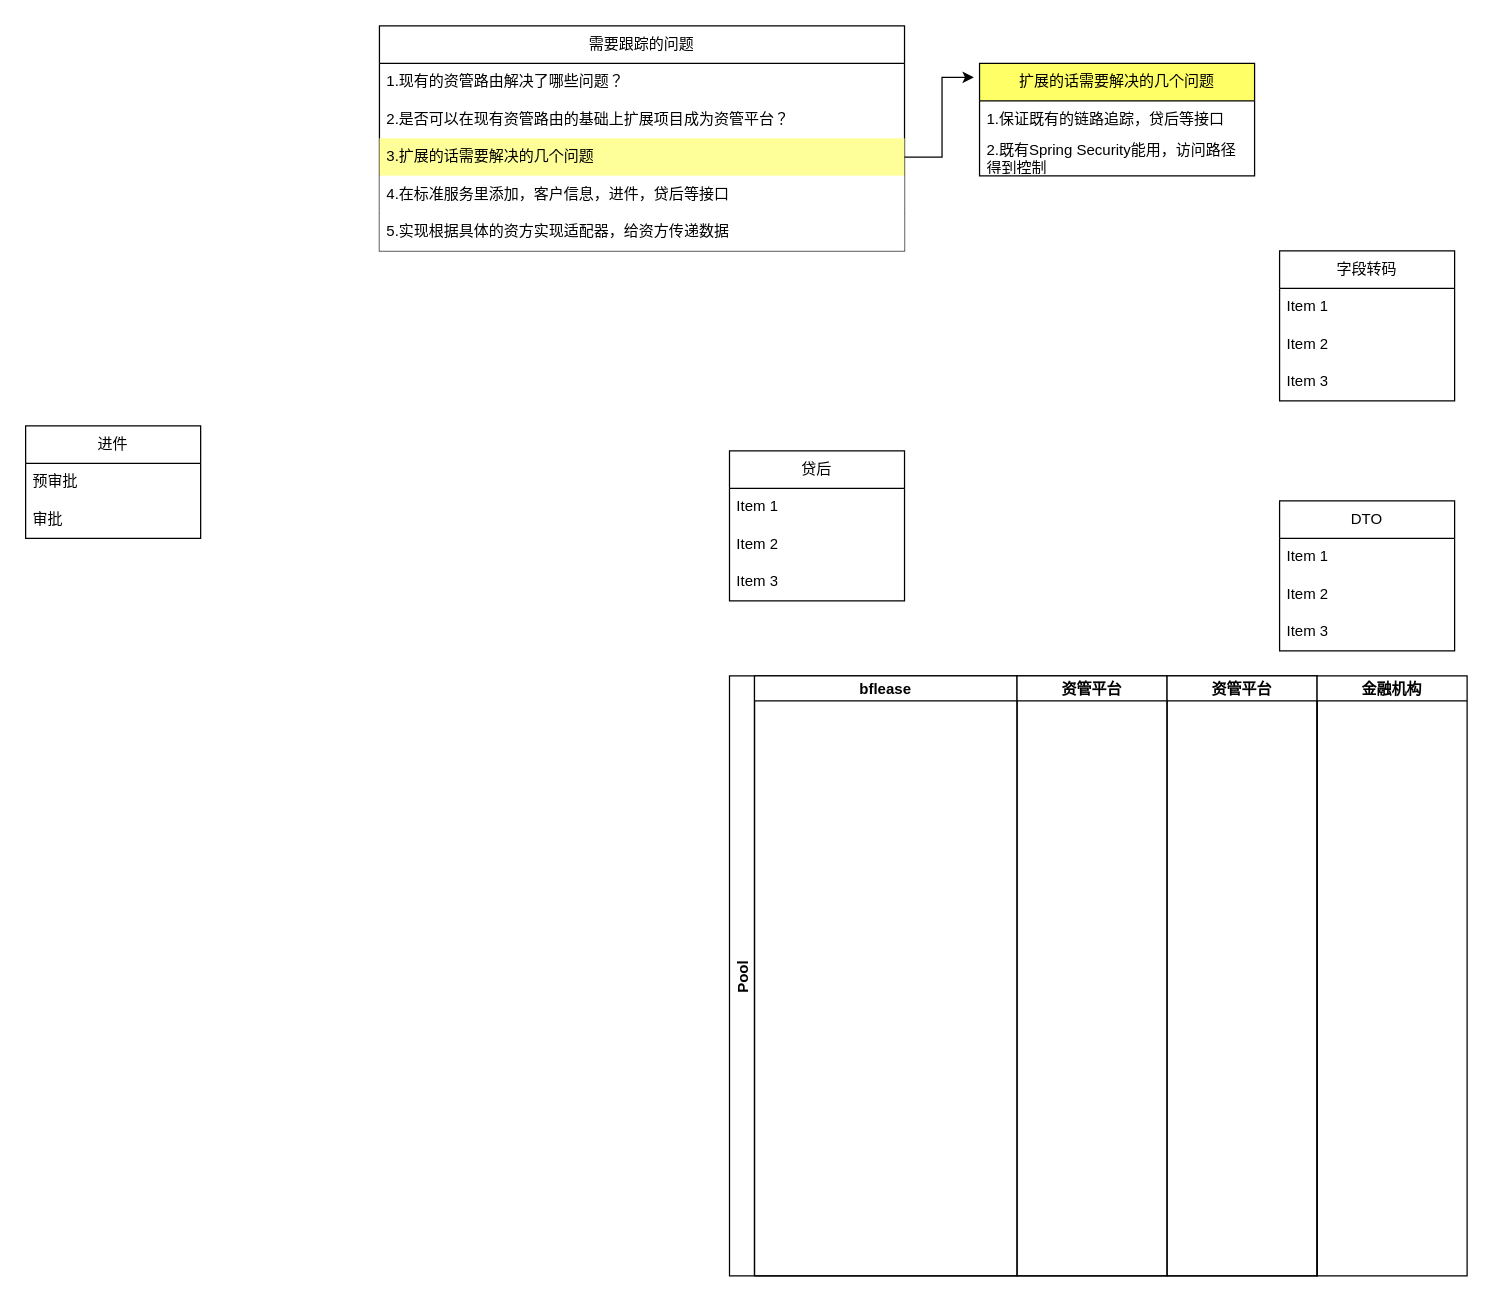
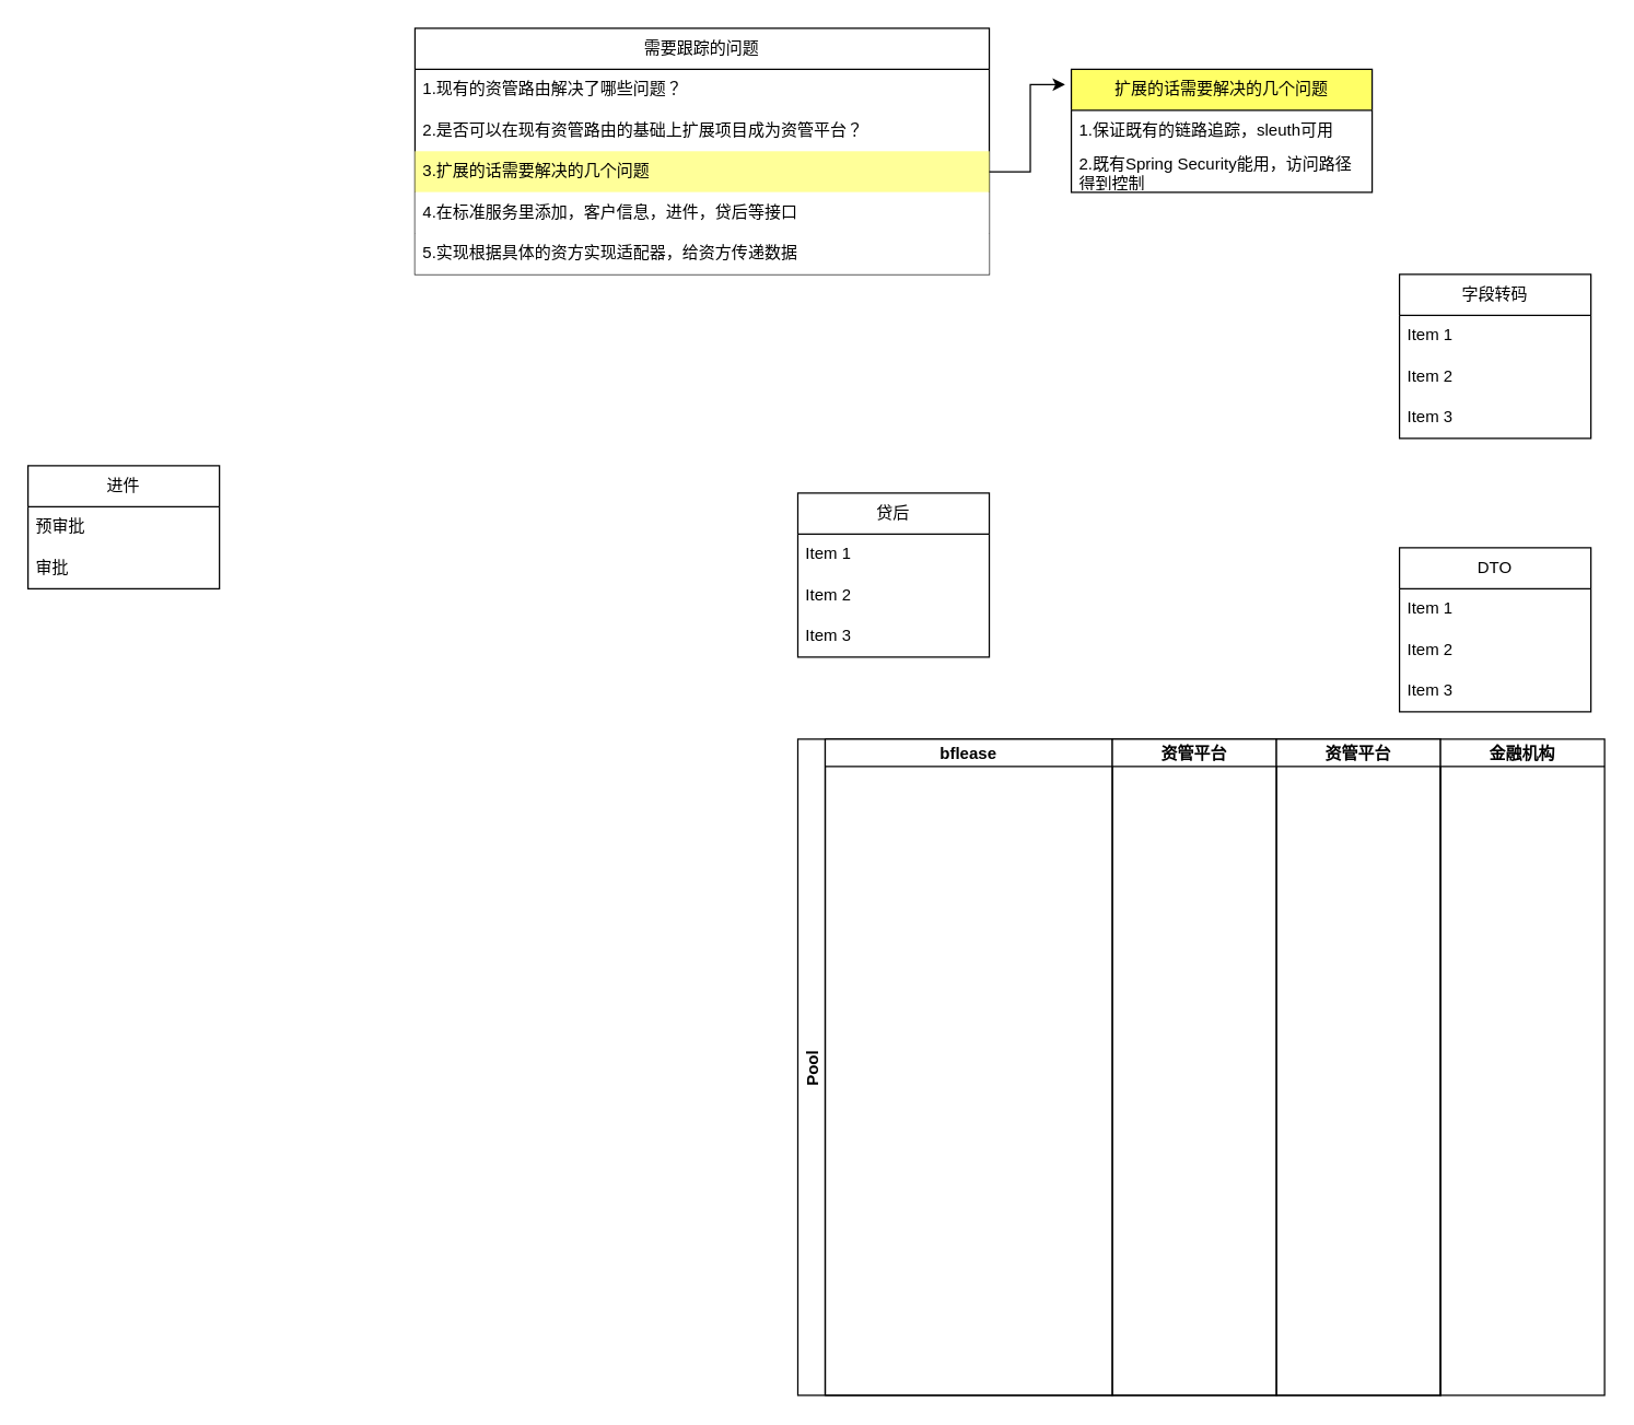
- <mxCell id="29" value="1.保证既有的链路追踪，贷后等接口" style="text;strokeColor=none;fillColor=none;align=left;verticalAlign=middle;spacingLeft=4;spacingRight=4;overflow=hidden;points=[[0,0.5],[1,0.5]];portConstraint=eastwest;rotatable=0;whiteSpace=wrap;html=1;" vertex="1" parent="28"><mxGeometry y="30" width="220" height="30" as="geometry" /></mxCell>
+ <mxCell id="29" value="1.保证既有的链路追踪，sleuth可用" style="text;strokeColor=none;fillColor=none;align=left;verticalAlign=middle;spacingLeft=4;spacingRight=4;overflow=hidden;points=[[0,0.5],[1,0.5]];portConstraint=eastwest;rotatable=0;whiteSpace=wrap;html=1;" vertex="1" parent="28"><mxGeometry y="30" width="220" height="30" as="geometry" /></mxCell>
